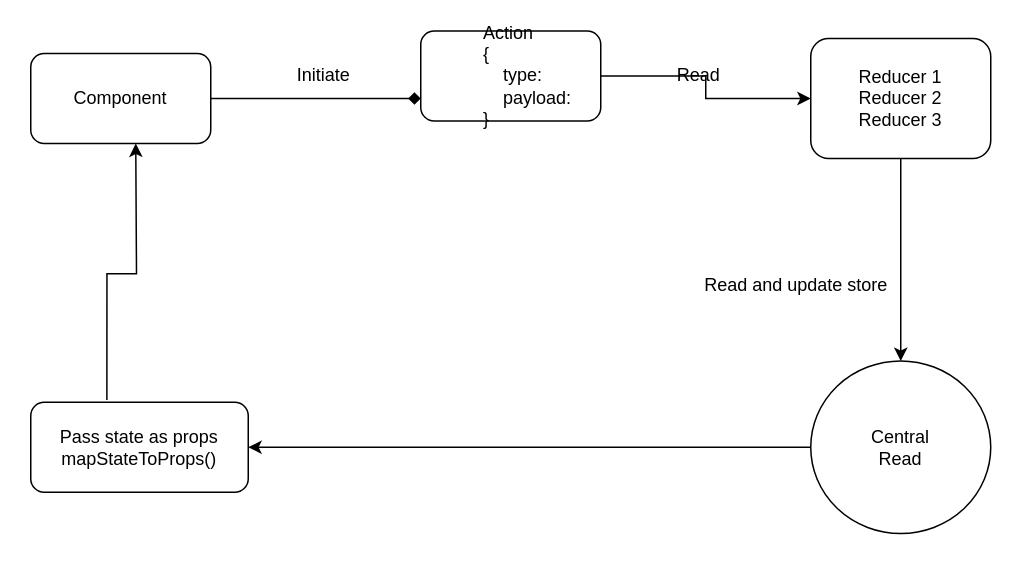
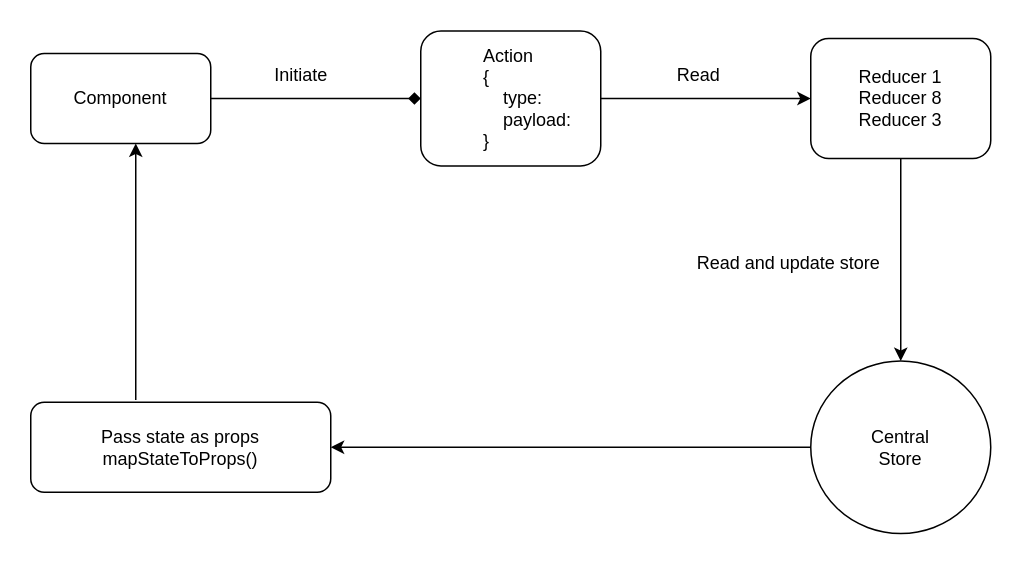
- <mxCell id="12" value="Initiate" style="text;html=1;resizable=0;autosize=1;align=center;verticalAlign=middle;points=[];fillColor=none;strokeColor=none;rounded=0;" vertex="1" parent="1"><mxGeometry x="185" y="35" width="60" height="30" as="geometry" /></mxCell>
+ <mxCell id="12" value="Initiate" style="text;html=1;resizable=0;autosize=1;align=center;verticalAlign=middle;points=[];fillColor=none;strokeColor=none;rounded=0;" vertex="1" parent="1"><mxGeometry x="170" y="35" width="60" height="30" as="geometry" /></mxCell>
- <mxCell id="6" value="&lt;blockquote style=&quot;margin: 0 0 0 40px; border: none; padding: 0px;&quot;&gt;&lt;div style=&quot;text-align: justify;&quot;&gt;&lt;span style=&quot;background-color: initial;&quot;&gt;Action&lt;/span&gt;&lt;/div&gt;&lt;div style=&quot;text-align: justify;&quot;&gt;&lt;span style=&quot;background-color: initial;&quot;&gt;{&lt;/span&gt;&lt;/div&gt;&lt;div style=&quot;text-align: justify;&quot;&gt;&lt;span style=&quot;background-color: initial;&quot;&gt;&amp;nbsp; &amp;nbsp; type:&lt;/span&gt;&lt;/div&gt;&lt;div style=&quot;text-align: justify;&quot;&gt;&lt;span style=&quot;background-color: initial;&quot;&gt;&amp;nbsp; &amp;nbsp; payload:&lt;/span&gt;&lt;/div&gt;&lt;div style=&quot;text-align: justify;&quot;&gt;&lt;span style=&quot;background-color: initial;&quot;&gt;}&lt;/span&gt;&lt;/div&gt;&lt;/blockquote&gt;" style="rounded=1;whiteSpace=wrap;html=1;align=left;" vertex="1" parent="1"><mxGeometry x="280" y="20" width="120" height="60" as="geometry" /></mxCell>
+ <mxCell id="6" value="&lt;blockquote style=&quot;margin: 0 0 0 40px; border: none; padding: 0px;&quot;&gt;&lt;div style=&quot;text-align: justify;&quot;&gt;&lt;span style=&quot;background-color: initial;&quot;&gt;Action&lt;/span&gt;&lt;/div&gt;&lt;div style=&quot;text-align: justify;&quot;&gt;&lt;span style=&quot;background-color: initial;&quot;&gt;{&lt;/span&gt;&lt;/div&gt;&lt;div style=&quot;text-align: justify;&quot;&gt;&lt;span style=&quot;background-color: initial;&quot;&gt;&amp;nbsp; &amp;nbsp; type:&lt;/span&gt;&lt;/div&gt;&lt;div style=&quot;text-align: justify;&quot;&gt;&lt;span style=&quot;background-color: initial;&quot;&gt;&amp;nbsp; &amp;nbsp; payload:&lt;/span&gt;&lt;/div&gt;&lt;div style=&quot;text-align: justify;&quot;&gt;&lt;span style=&quot;background-color: initial;&quot;&gt;}&lt;/span&gt;&lt;/div&gt;&lt;/blockquote&gt;" style="rounded=1;whiteSpace=wrap;html=1;align=left;" vertex="1" parent="1"><mxGeometry x="280" y="20" width="120" height="90" as="geometry" /></mxCell>
- <mxCell id="8" value="Reducer 1&lt;br&gt;Reducer 2&lt;br&gt;Reducer 3" style="rounded=1;whiteSpace=wrap;html=1;" vertex="1" parent="1"><mxGeometry x="540" y="25" width="120" height="80" as="geometry" /></mxCell>
+ <mxCell id="8" value="Reducer 1&lt;br&gt;Reducer 8&lt;br&gt;Reducer 3" style="rounded=1;whiteSpace=wrap;html=1;" vertex="1" parent="1"><mxGeometry x="540" y="25" width="120" height="80" as="geometry" /></mxCell>
- <mxCell id="14" value="Read and update store" style="text;html=1;resizable=0;autosize=1;align=center;verticalAlign=middle;points=[];fillColor=none;strokeColor=none;rounded=0;" vertex="1" parent="1"><mxGeometry x="455" y="175" width="150" height="30" as="geometry" /></mxCell>
+ <mxCell id="14" value="Read and update store" style="text;html=1;resizable=0;autosize=1;align=center;verticalAlign=middle;points=[];fillColor=none;strokeColor=none;rounded=0;" vertex="1" parent="1"><mxGeometry x="450" y="160" width="150" height="30" as="geometry" /></mxCell>
- <mxCell id="11" value="Pass state as props&lt;br&gt;mapStateToProps()" style="whiteSpace=wrap;html=1;rounded=1;" vertex="1" parent="1"><mxGeometry x="20" y="267.5" width="145" height="60" as="geometry" /></mxCell>
+ <mxCell id="11" value="Pass state as props&lt;br&gt;mapStateToProps()" style="whiteSpace=wrap;html=1;rounded=1;" vertex="1" parent="1"><mxGeometry x="20" y="267.5" width="200" height="60" as="geometry" /></mxCell>
- <mxCell id="10" value="Central &lt;br&gt;Read" style="ellipse;whiteSpace=wrap;html=1;rounded=1;" vertex="1" parent="1"><mxGeometry x="540" y="240" width="120" height="115" as="geometry" /></mxCell>
+ <mxCell id="10" value="Central &lt;br&gt;Store" style="ellipse;whiteSpace=wrap;html=1;rounded=1;" vertex="1" parent="1"><mxGeometry x="540" y="240" width="120" height="115" as="geometry" /></mxCell>
